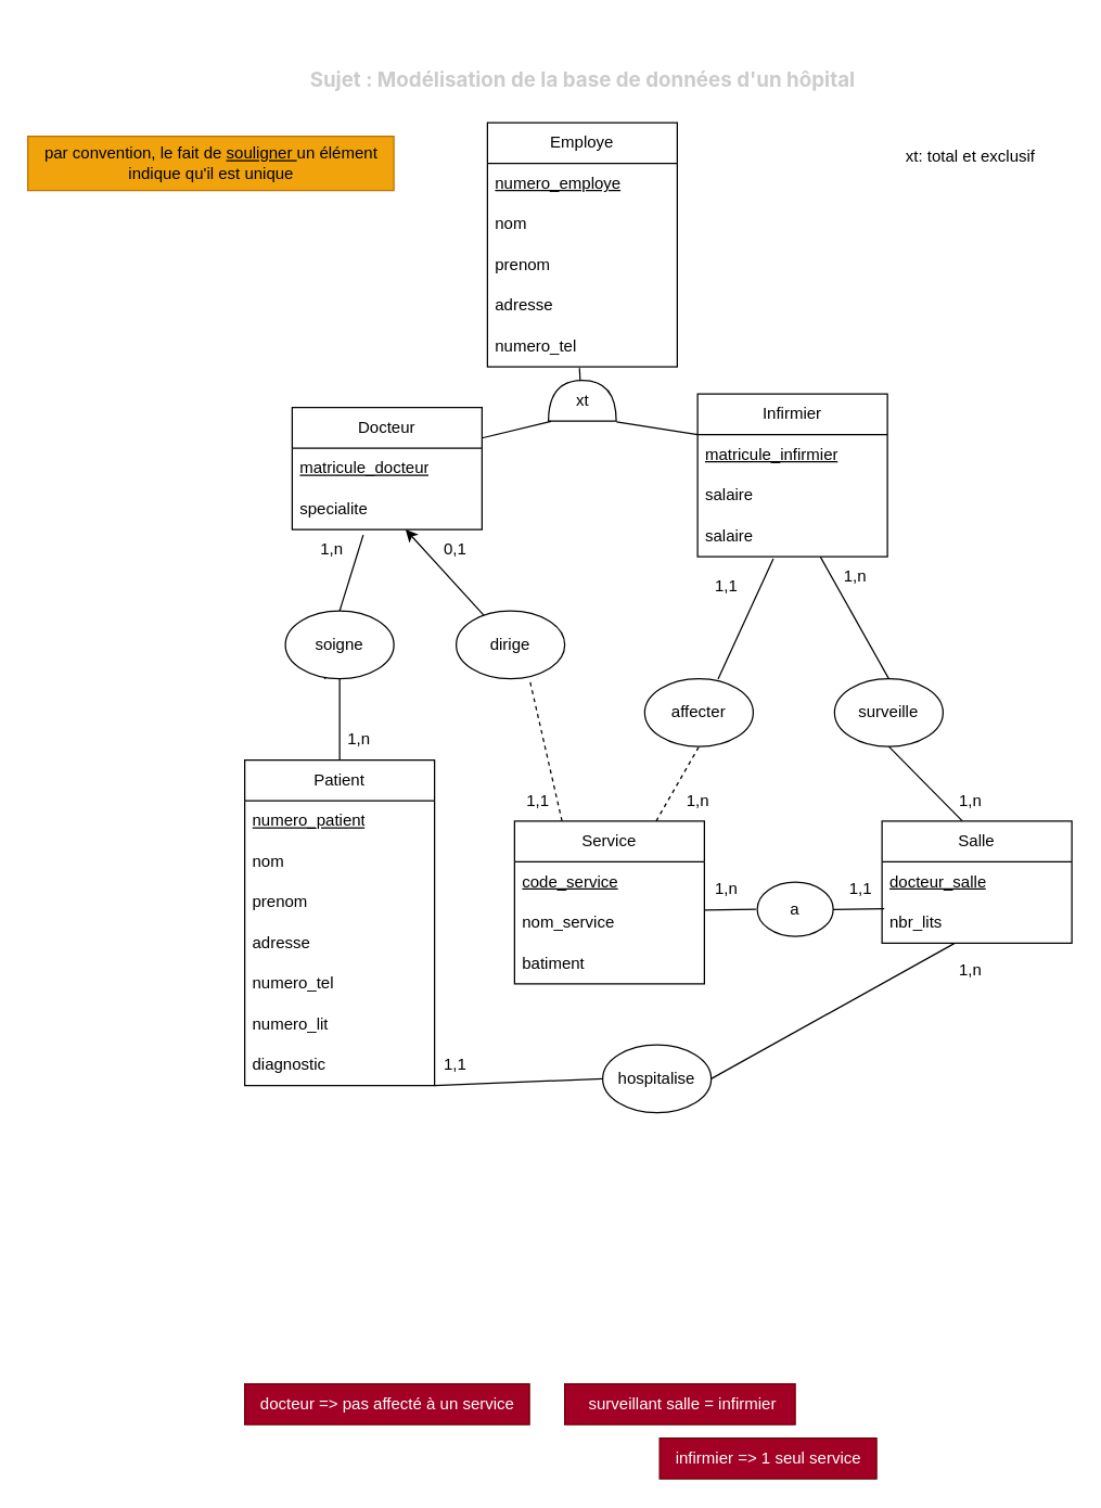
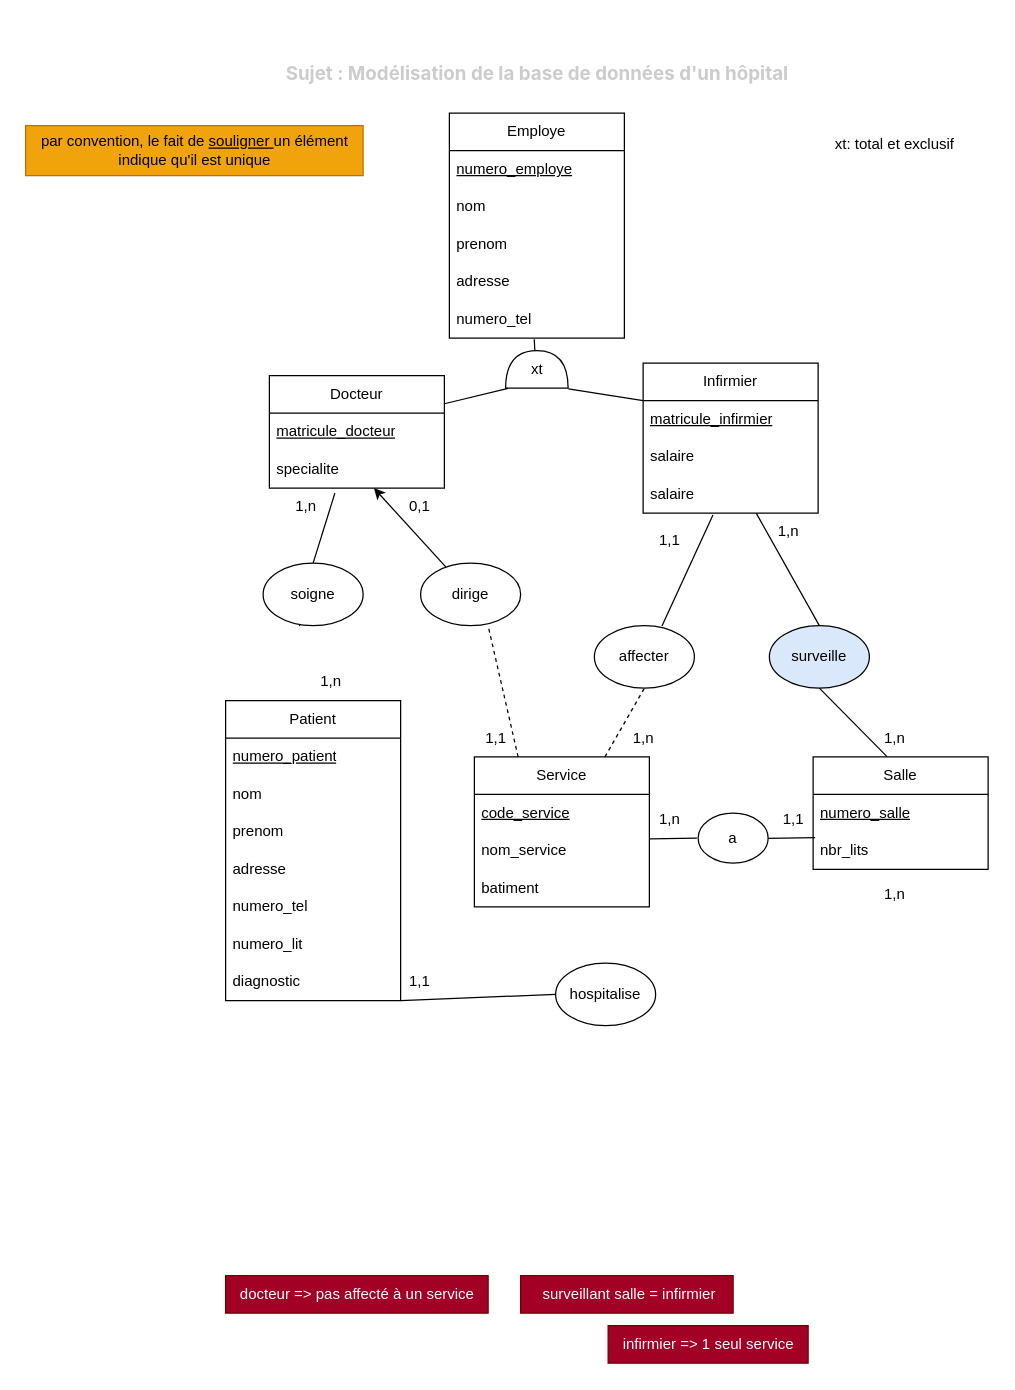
- <mxCell id="35" value="surveille" style="ellipse;whiteSpace=wrap;html=1;" parent="1" vertex="1"><mxGeometry x="615" y="500" width="80" height="50" as="geometry" /></mxCell>
+ <mxCell id="35" value="surveille" style="ellipse;whiteSpace=wrap;html=1;fillColor=#dae8fc;" parent="1" vertex="1"><mxGeometry x="615" y="500" width="80" height="50" as="geometry" /></mxCell>
- <mxCell id="36" value="" style="endArrow=none;html=1;entryX=0.5;entryY=1;entryDx=0;entryDy=0;exitX=0.5;exitY=0;exitDx=0;exitDy=0;" parent="1" source="19" target="69" edge="1"><mxGeometry width="50" height="50" relative="1" as="geometry"><mxPoint x="244" y="560" as="sourcePoint" /><mxPoint x="294" y="510" as="targetPoint" /></mxGeometry></mxCell>
- <mxCell id="17" value="&lt;u&gt;docteur_salle&lt;/u&gt;" style="text;strokeColor=none;fillColor=none;align=left;verticalAlign=middle;spacingLeft=4;spacingRight=4;overflow=hidden;points=[[0,0.5],[1,0.5]];portConstraint=eastwest;rotatable=0;whiteSpace=wrap;html=1;" parent="16" vertex="1"><mxGeometry y="30" width="140" height="30" as="geometry" /></mxCell>
+ <mxCell id="17" value="&lt;u&gt;numero_salle&lt;/u&gt;" style="text;strokeColor=none;fillColor=none;align=left;verticalAlign=middle;spacingLeft=4;spacingRight=4;overflow=hidden;points=[[0,0.5],[1,0.5]];portConstraint=eastwest;rotatable=0;whiteSpace=wrap;html=1;" parent="16" vertex="1"><mxGeometry y="30" width="140" height="30" as="geometry" /></mxCell>
- <mxCell id="53" value="" style="endArrow=none;html=1;entryX=1;entryY=0.5;entryDx=0;entryDy=0;exitX=0.381;exitY=1.007;exitDx=0;exitDy=0;exitPerimeter=0;" parent="1" source="18" edge="1" target="51"><mxGeometry width="50" height="50" relative="1" as="geometry"><mxPoint x="705" y="720" as="sourcePoint" /><mxPoint x="534" y="825" as="targetPoint" /></mxGeometry></mxCell>
